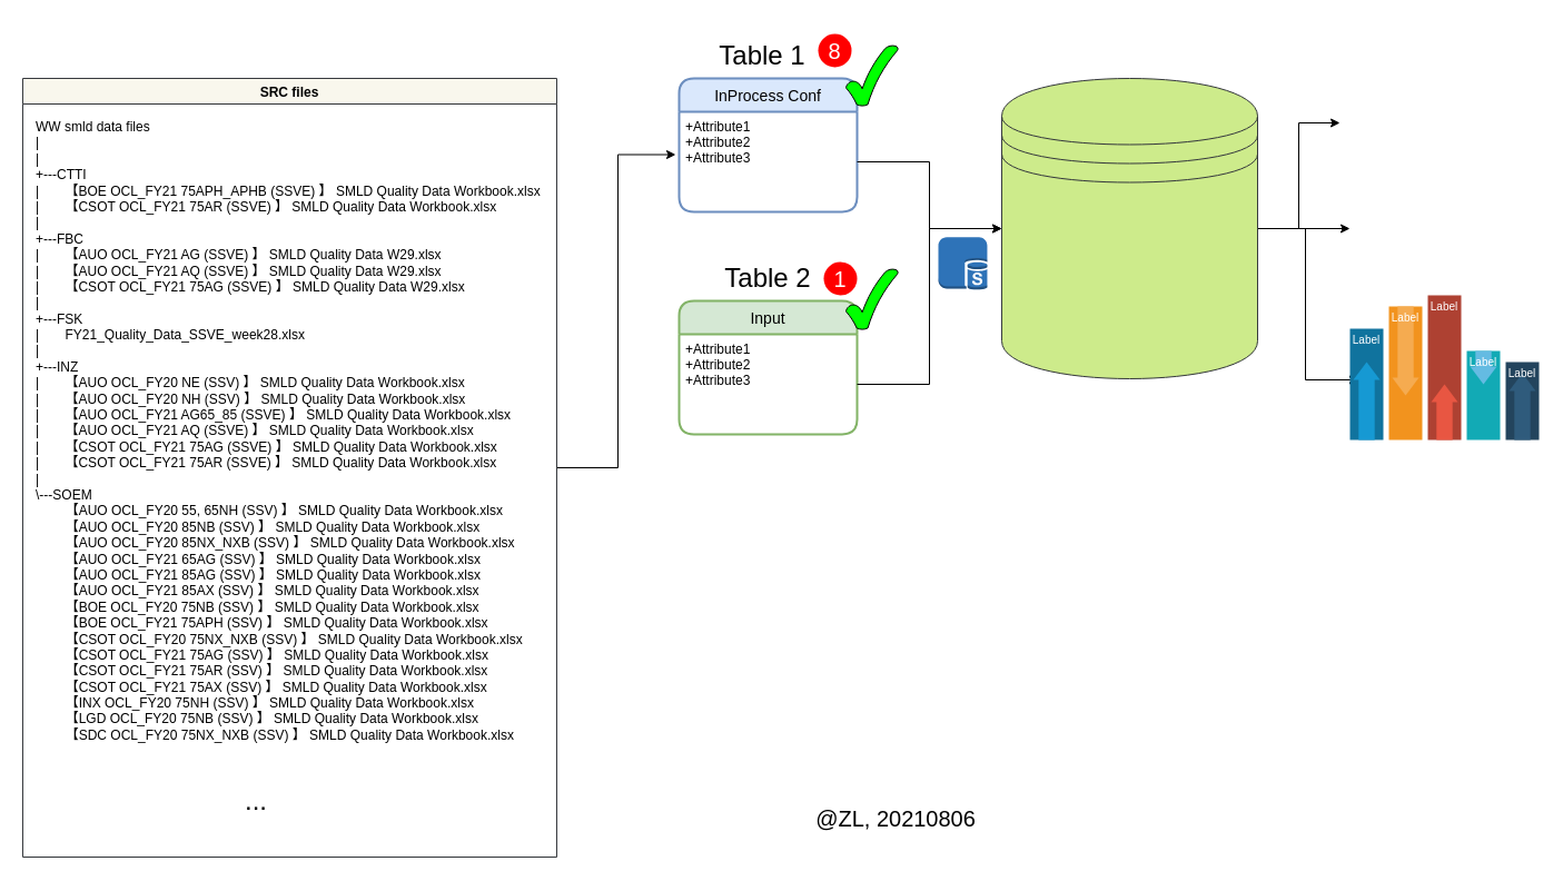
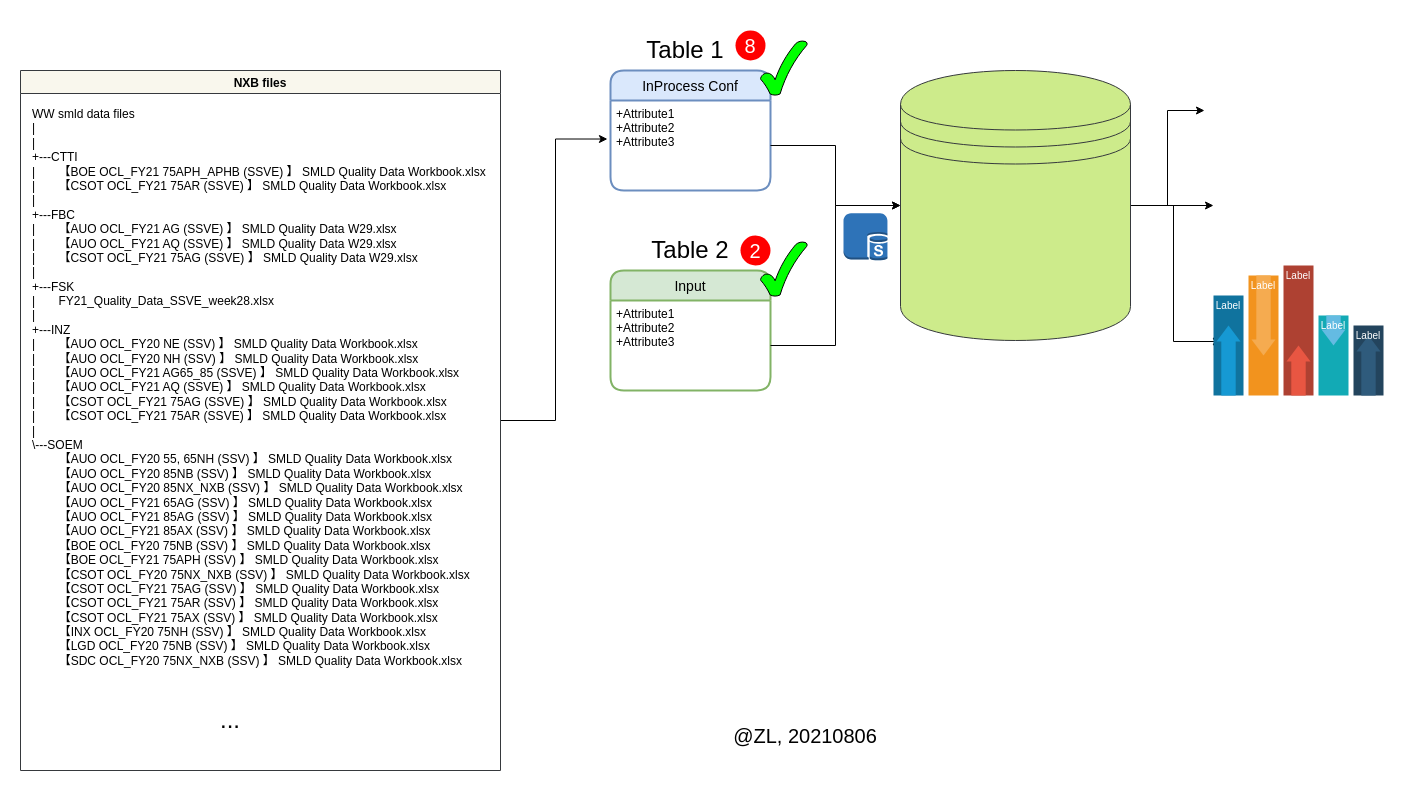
- <mxCell id="3" value="SRC files" style="swimlane;fillColor=#f9f7ed;strokeColor=#36393d;" vertex="1" parent="1"><mxGeometry x="20" y="70" width="480" height="700" as="geometry" /></mxCell>
+ <mxCell id="3" value="NXB files" style="swimlane;fillColor=#f9f7ed;strokeColor=#36393d;" vertex="1" parent="1"><mxGeometry x="20" y="70" width="480" height="700" as="geometry" /></mxCell>
- <mxCell id="20" value="1" style="ellipse;whiteSpace=wrap;html=1;aspect=fixed;fontSize=20;align=center;verticalAlign=middle;fillColor=#FF0000;fontColor=#FFFFFF;strokeColor=none;" vertex="1" parent="1"><mxGeometry x="740" y="235" width="30" height="30" as="geometry" /></mxCell>
+ <mxCell id="20" value="2" style="ellipse;whiteSpace=wrap;html=1;aspect=fixed;fontSize=20;align=center;verticalAlign=middle;fillColor=#FF0000;fontColor=#FFFFFF;strokeColor=none;" vertex="1" parent="1"><mxGeometry x="740" y="235" width="30" height="30" as="geometry" /></mxCell>
